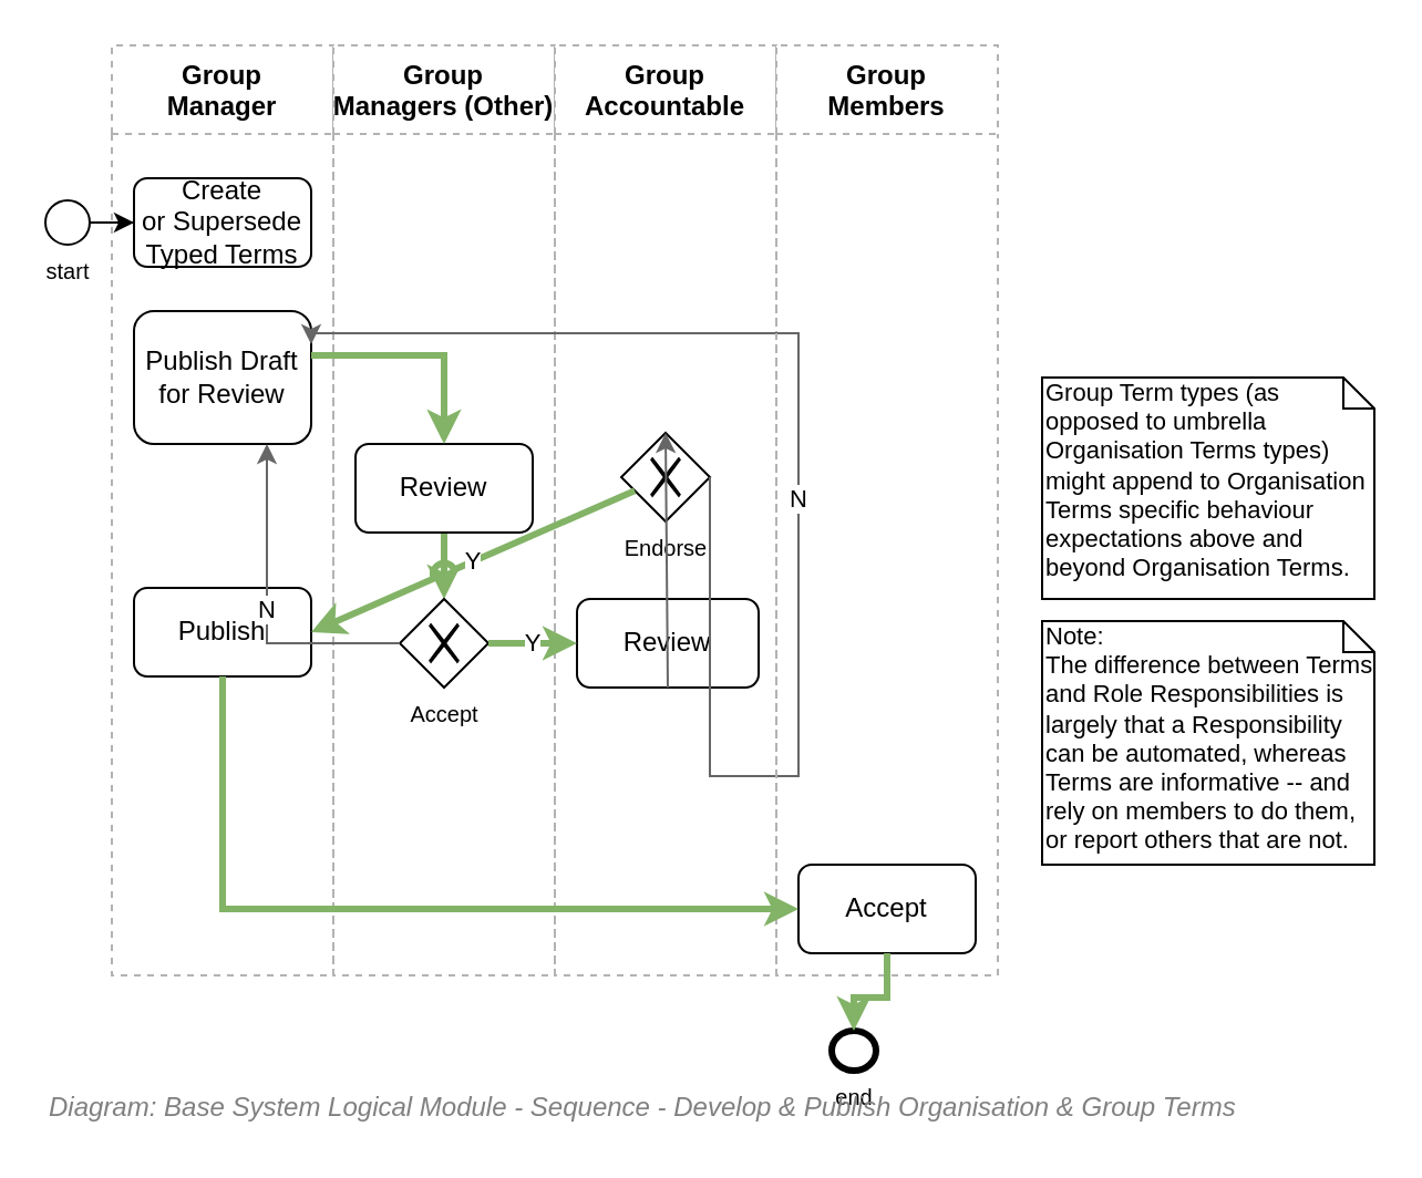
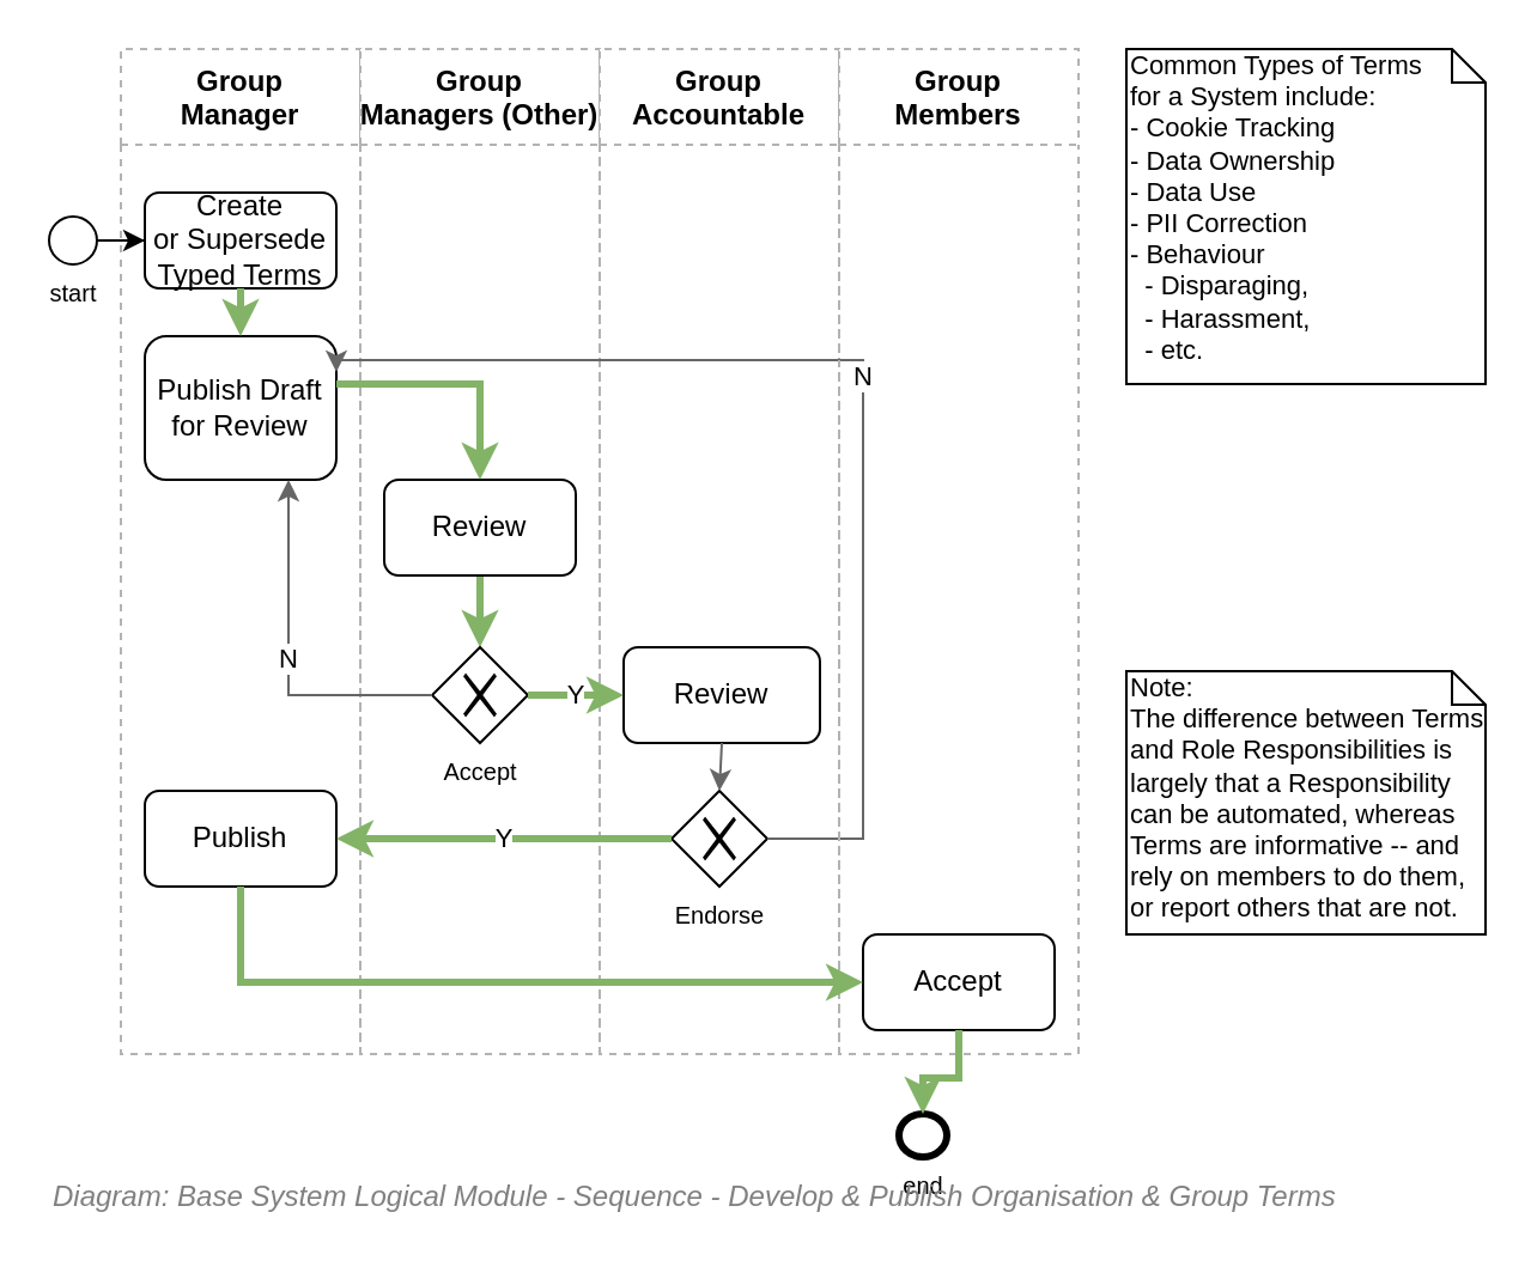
+ <mxCell id="2" value="Common Types of Terms &lt;br&gt;for a System include:&lt;br&gt;- Cookie Tracking&lt;br&gt;- Data Ownership&lt;br&gt;- Data Use&lt;br&gt;- PII Correction &lt;br&gt;- Behaviour &lt;br&gt;&amp;nbsp; - Disparaging, &lt;br&gt;&amp;nbsp; - Harassment,&lt;br&gt;&amp;nbsp; - etc." style="shape=note;whiteSpace=wrap;html=1;size=14;verticalAlign=top;align=left;spacingTop=-6;labelBackgroundColor=none;fillColor=#ffffff;fontSize=11;" vertex="1" parent="1"><mxGeometry x="470" y="20" width="150" height="140" as="geometry" /></mxCell>
+ <mxCell id="12" style="edgeStyle=orthogonalEdgeStyle;rounded=0;orthogonalLoop=1;jettySize=auto;html=1;entryX=0.5;entryY=0;entryDx=0;entryDy=0;exitX=0.5;exitY=1;exitDx=0;exitDy=0;fontSize=9;fillColor=#d5e8d4;strokeColor=#82b366;strokeWidth=3;" edge="1" parent="9" source="10" target="11"><mxGeometry relative="1" as="geometry"><mxPoint x="70" y="120" as="targetPoint" /></mxGeometry></mxCell>
- <mxCell id="20" value="Endorse" style="shape=mxgraph.bpmn.shape;html=1;verticalLabelPosition=bottom;labelBackgroundColor=#ffffff;verticalAlign=top;align=center;perimeter=rhombusPerimeter;background=gateway;outlineConnect=0;outline=none;symbol=exclusiveGw;fontSize=10;" vertex="1" parent="18"><mxGeometry x="30" y="175" width="40" height="40" as="geometry" /></mxCell>
+ <mxCell id="20" value="Endorse" style="shape=mxgraph.bpmn.shape;html=1;verticalLabelPosition=bottom;labelBackgroundColor=#ffffff;verticalAlign=top;align=center;perimeter=rhombusPerimeter;background=gateway;outlineConnect=0;outline=none;symbol=exclusiveGw;fontSize=10;" vertex="1" parent="18"><mxGeometry x="30" y="310" width="40" height="40" as="geometry" /></mxCell>
- <mxCell id="3" value="Group Term types (as opposed to umbrella Organisation Terms types) might append to Organisation Terms specific behaviour expectations above and beyond Organisation Terms.&amp;nbsp;" style="shape=note;whiteSpace=wrap;html=1;size=14;verticalAlign=top;align=left;spacingTop=-6;labelBackgroundColor=none;fillColor=#ffffff;fontSize=11;" vertex="1" parent="1"><mxGeometry x="470" y="170" width="150" height="100" as="geometry" /></mxCell>
- <mxCell id="13" value="Publish" style="shape=ext;rounded=1;html=1;whiteSpace=wrap;fontSize=12;" vertex="1" parent="9"><mxGeometry x="10" y="245" width="80" height="40" as="geometry" /></mxCell>
+ <mxCell id="13" value="Publish" style="shape=ext;rounded=1;html=1;whiteSpace=wrap;fontSize=12;" vertex="1" parent="9"><mxGeometry x="10" y="310" width="80" height="40" as="geometry" /></mxCell>
